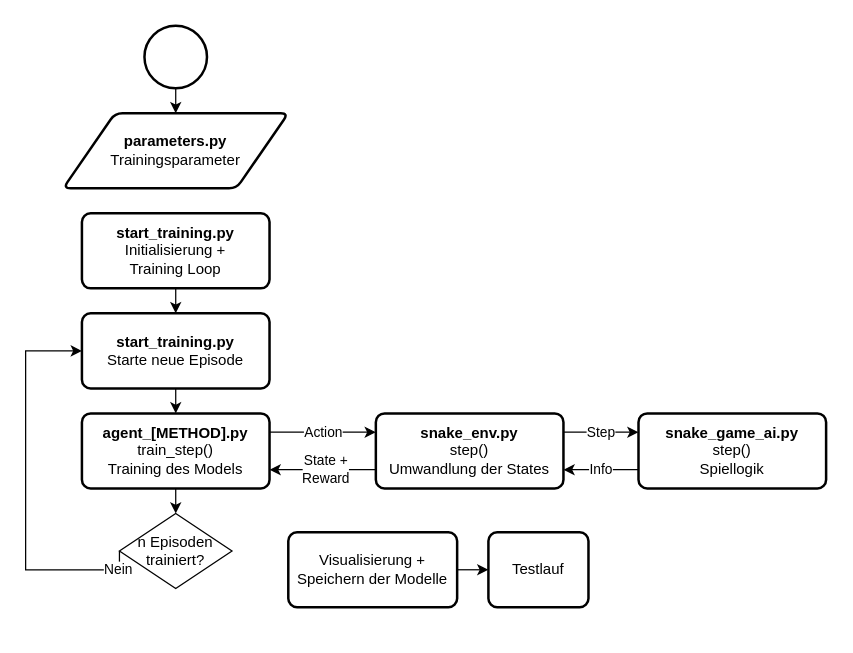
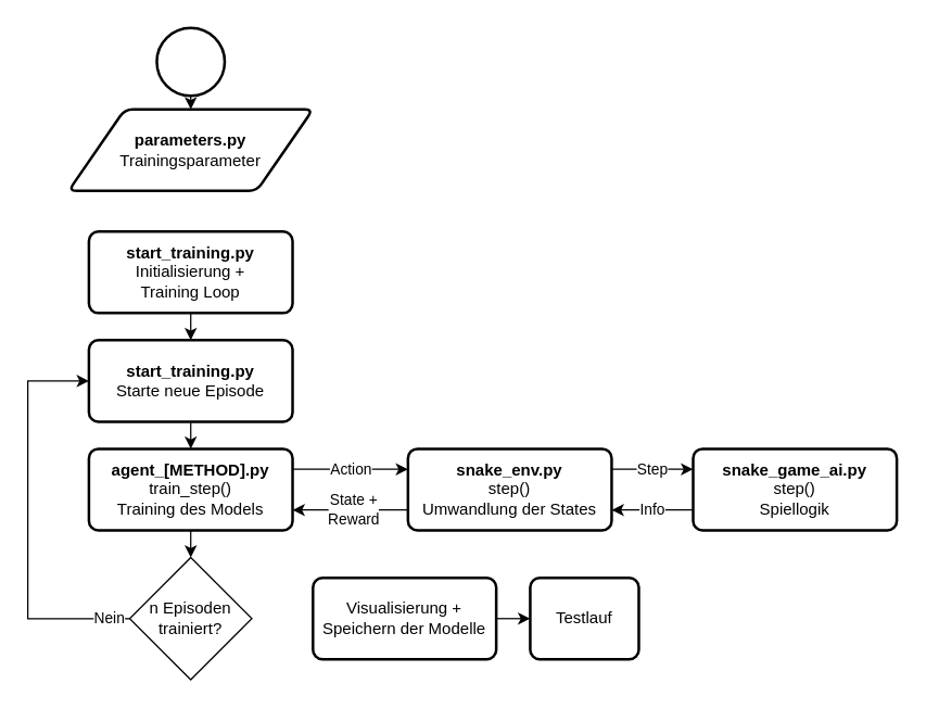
- <mxCell id="2" value="&lt;b&gt;parameters.py&lt;/b&gt;&lt;br&gt;Trainingsparameter" style="shape=parallelogram;html=1;strokeWidth=2;perimeter=parallelogramPerimeter;whiteSpace=wrap;rounded=1;arcSize=12;size=0.23;" vertex="1" parent="1"><mxGeometry x="50" y="90" width="180" height="60" as="geometry" /></mxCell>
+ <mxCell id="2" value="&lt;b&gt;parameters.py&lt;/b&gt;&lt;br&gt;Trainingsparameter" style="shape=parallelogram;html=1;strokeWidth=2;perimeter=parallelogramPerimeter;whiteSpace=wrap;rounded=1;arcSize=12;size=0.23;" vertex="1" parent="1"><mxGeometry x="50" y="80" width="180" height="60" as="geometry" /></mxCell>
- <mxCell id="11" value="n Episoden trainiert?" style="rhombus;whiteSpace=wrap;html=1;" vertex="1" parent="1"><mxGeometry x="95" y="410" width="90" height="60" as="geometry" /></mxCell>
+ <mxCell id="11" value="n Episoden trainiert?" style="rhombus;whiteSpace=wrap;html=1;" vertex="1" parent="1"><mxGeometry x="95" y="410" width="90" height="90" as="geometry" /></mxCell>
